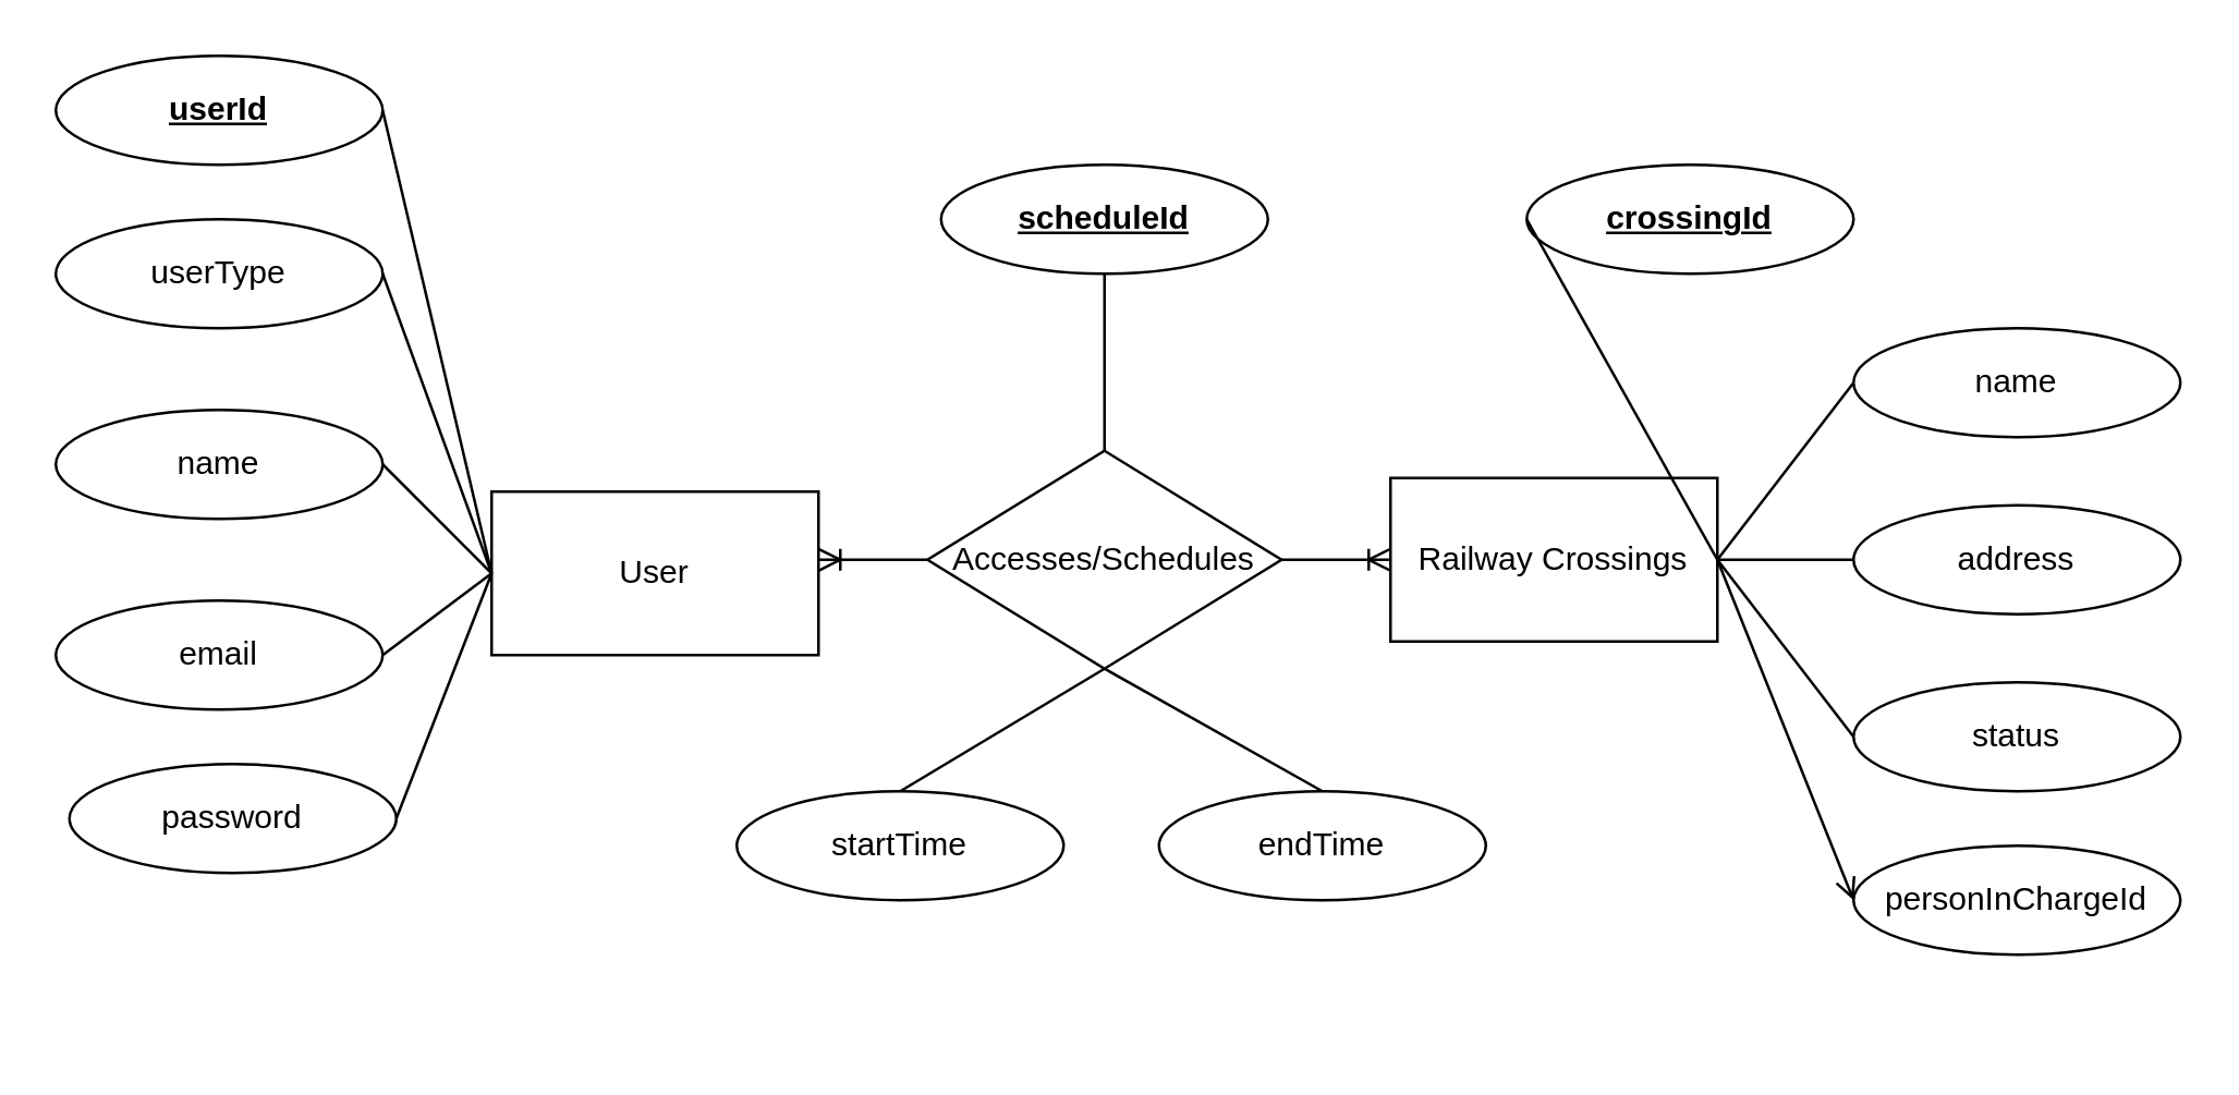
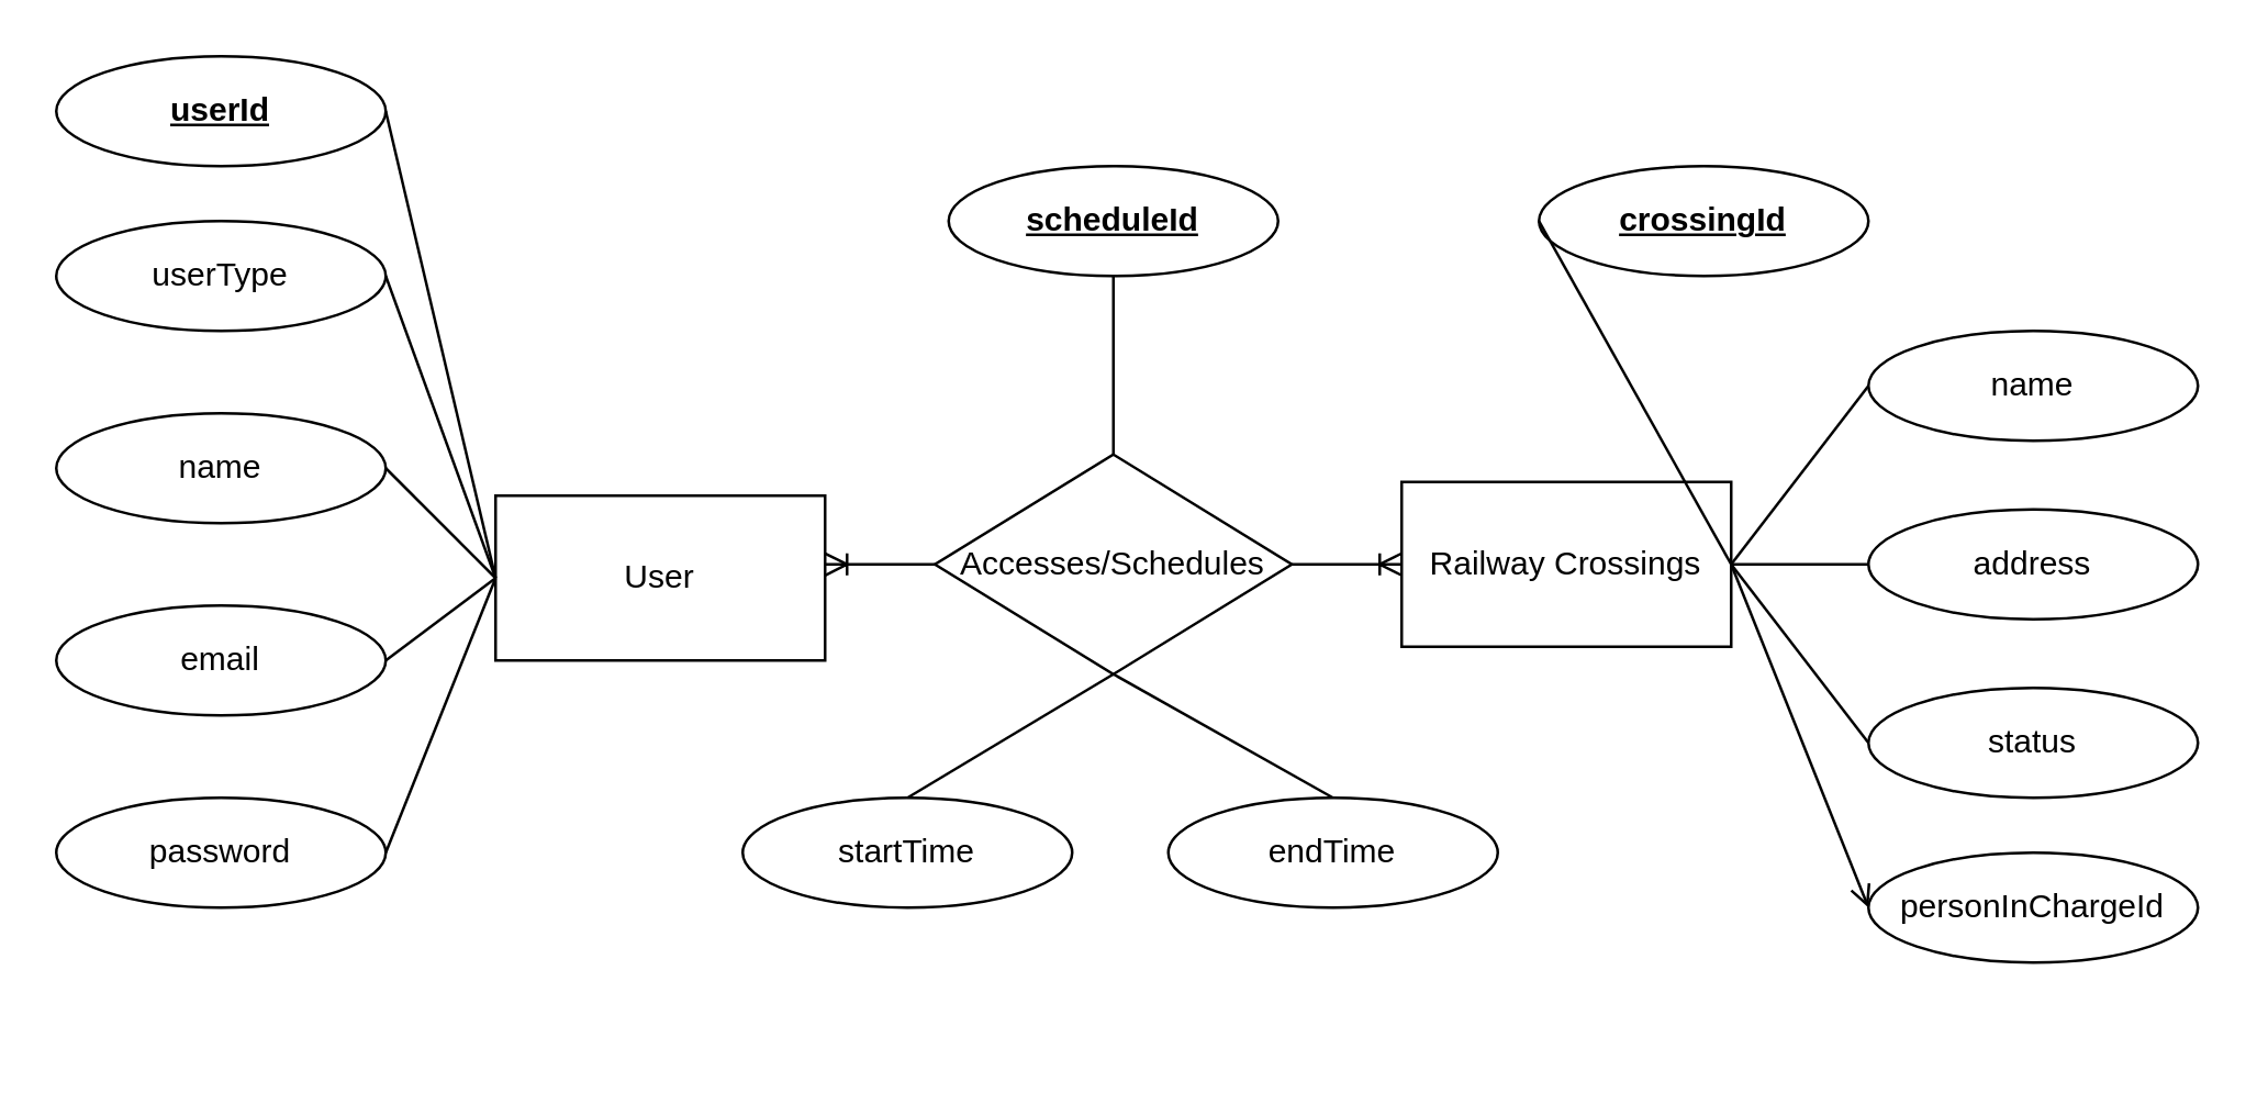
- <mxCell id="22" value="password&lt;br&gt;" style="ellipse;whiteSpace=wrap;html=1;" parent="17" vertex="1"><mxGeometry x="5" y="200" width="120" height="40" as="geometry" /></mxCell>
+ <mxCell id="22" value="password&lt;br&gt;" style="ellipse;whiteSpace=wrap;html=1;" parent="17" vertex="1"><mxGeometry y="210" width="120" height="40" as="geometry" /></mxCell>
